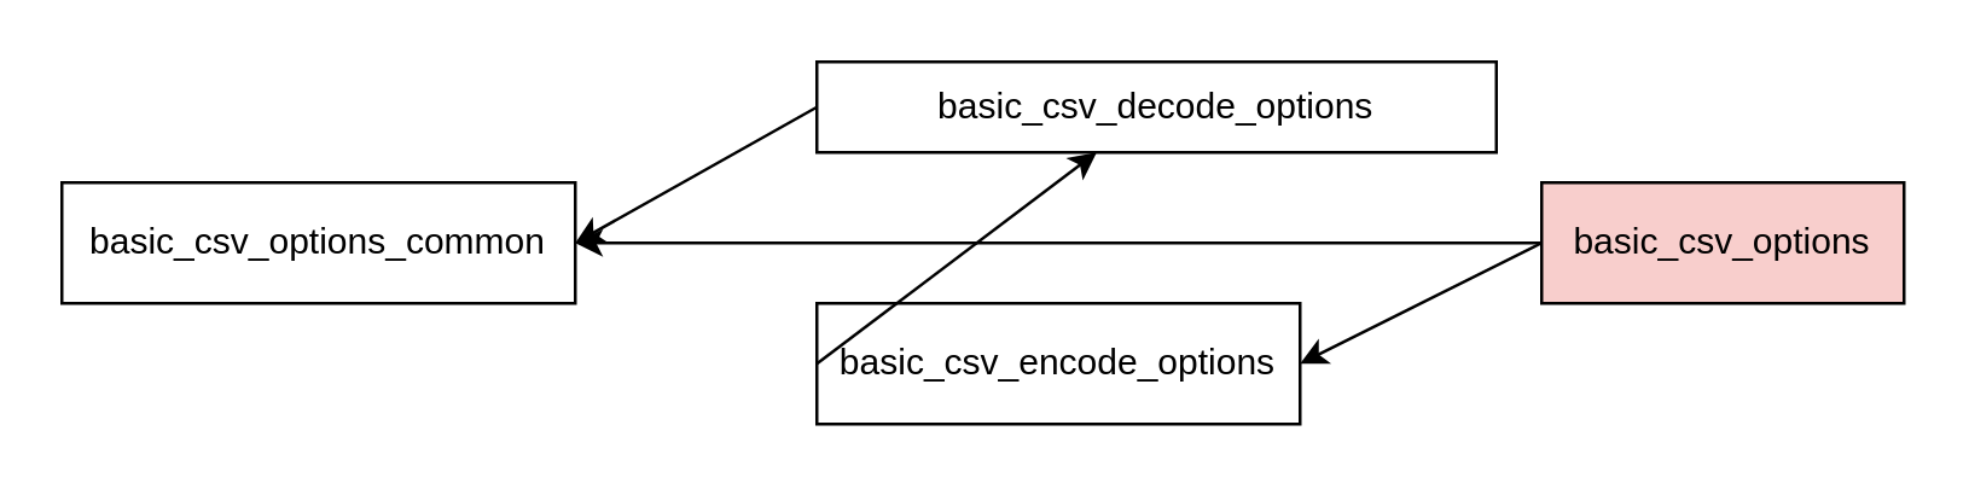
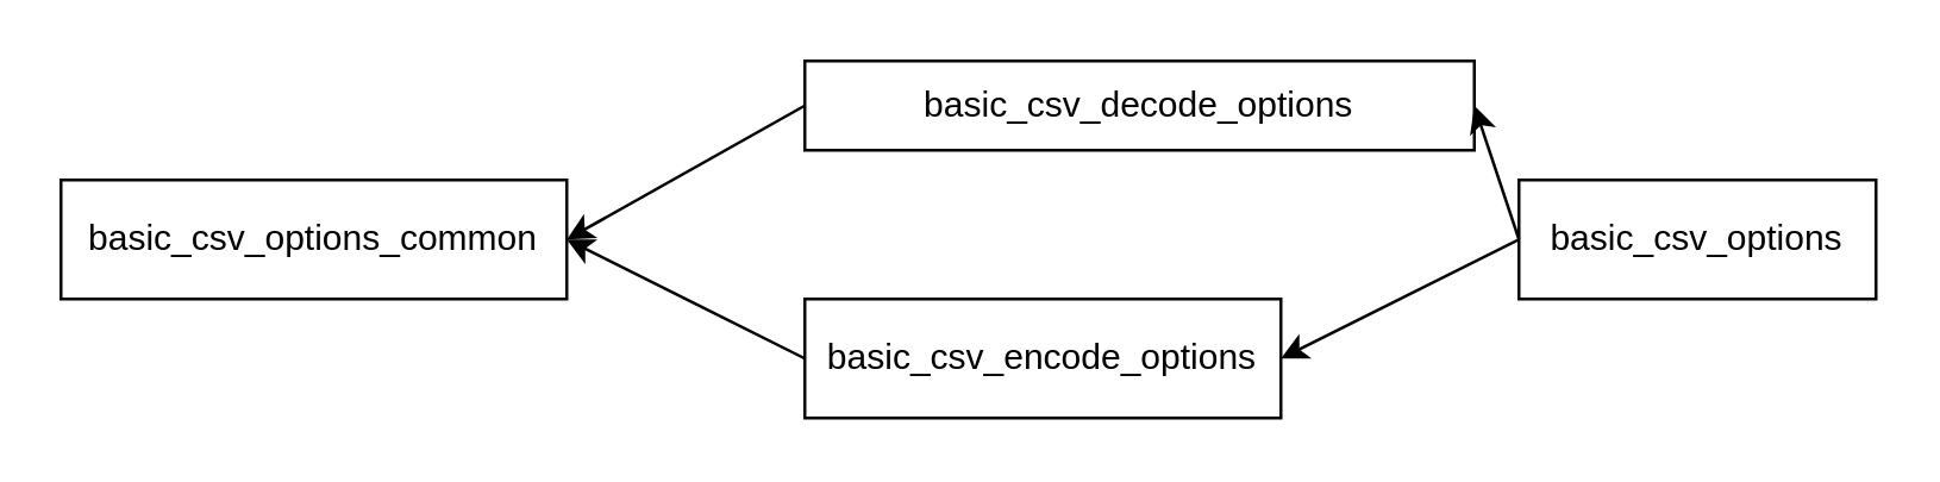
- <mxCell id="8" value="" style="endArrow=classic;html=1;exitX=0;exitY=0.5;exitDx=0;exitDy=0;" edge="1" parent="1" source="2" target="5"><mxGeometry width="50" height="50" relative="1" as="geometry"><mxPoint x="500" y="230" as="sourcePoint" /><mxPoint x="550" y="180" as="targetPoint" /></mxGeometry></mxCell>
+ <mxCell id="8" value="" style="endArrow=classic;html=1;entryX=1;entryY=0.5;entryDx=0;entryDy=0;exitX=0;exitY=0.5;exitDx=0;exitDy=0;" edge="1" parent="1" source="2" target="3"><mxGeometry width="50" height="50" relative="1" as="geometry"><mxPoint x="500" y="230" as="sourcePoint" /><mxPoint x="550" y="180" as="targetPoint" /></mxGeometry></mxCell>
- <mxCell id="2" value="basic_csv_options" style="rounded=0;whiteSpace=wrap;html=1;fillColor=#f8cecc;" vertex="1" parent="1"><mxGeometry x="510" y="60" width="120" height="40" as="geometry" /></mxCell>
+ <mxCell id="2" value="basic_csv_options" style="rounded=0;whiteSpace=wrap;html=1;" vertex="1" parent="1"><mxGeometry x="510" y="60" width="120" height="40" as="geometry" /></mxCell>
- <mxCell id="6" value="" style="endArrow=classic;html=1;exitX=0;exitY=0.5;exitDx=0;exitDy=0;" edge="1" parent="1" source="4" target="3"><mxGeometry width="50" height="50" relative="1" as="geometry"><mxPoint x="20" y="210" as="sourcePoint" /><mxPoint x="70" y="160" as="targetPoint" /></mxGeometry></mxCell>
+ <mxCell id="6" value="" style="endArrow=classic;html=1;exitX=0;exitY=0.5;exitDx=0;exitDy=0;entryX=1;entryY=0.5;entryDx=0;entryDy=0;" edge="1" parent="1" source="4" target="5"><mxGeometry width="50" height="50" relative="1" as="geometry"><mxPoint x="20" y="210" as="sourcePoint" /><mxPoint x="70" y="160" as="targetPoint" /></mxGeometry></mxCell>
